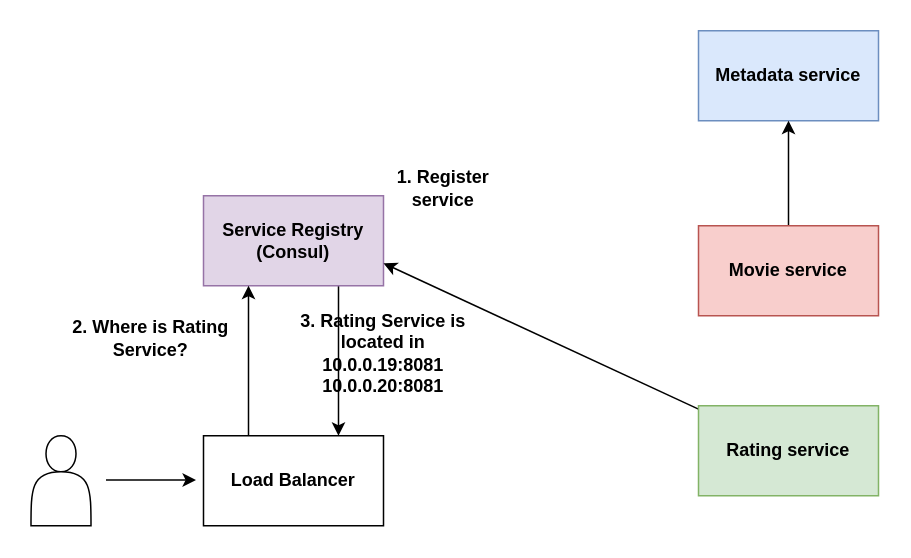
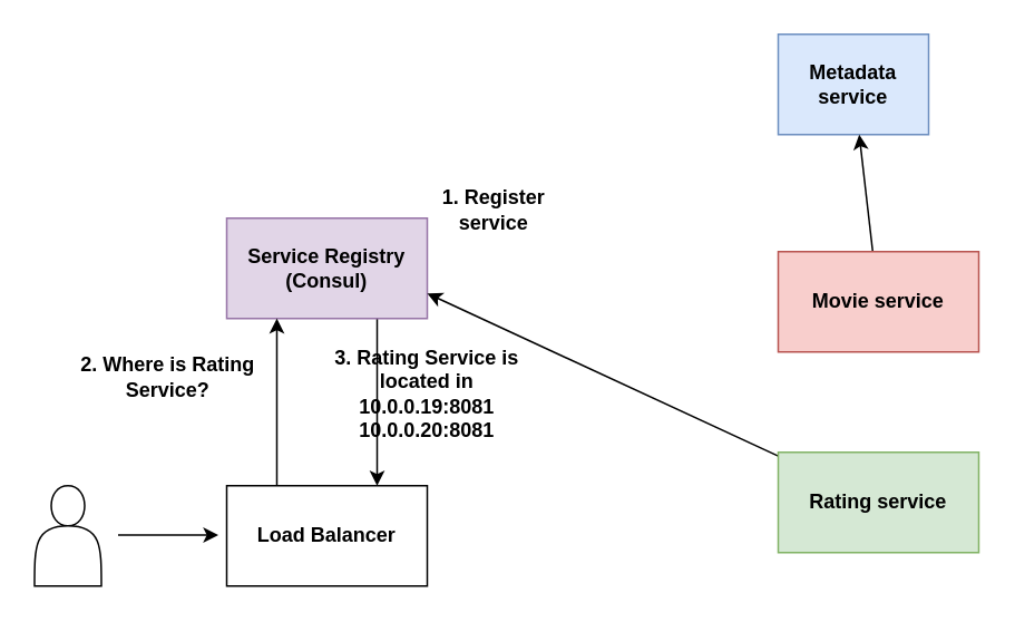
- <mxCell id="4" value="Metadata service" style="rounded=0;whiteSpace=wrap;html=1;fillColor=#dae8fc;strokeColor=#6c8ebf;sketch=0;fontStyle=1;glass=0;" vertex="1" parent="1"><mxGeometry x="465" y="20" width="120" height="60" as="geometry" /></mxCell>
+ <mxCell id="4" value="Metadata service" style="rounded=0;whiteSpace=wrap;html=1;fillColor=#dae8fc;strokeColor=#6c8ebf;sketch=0;fontStyle=1;glass=0;" vertex="1" parent="1"><mxGeometry x="465" y="20" width="90" height="60" as="geometry" /></mxCell>
